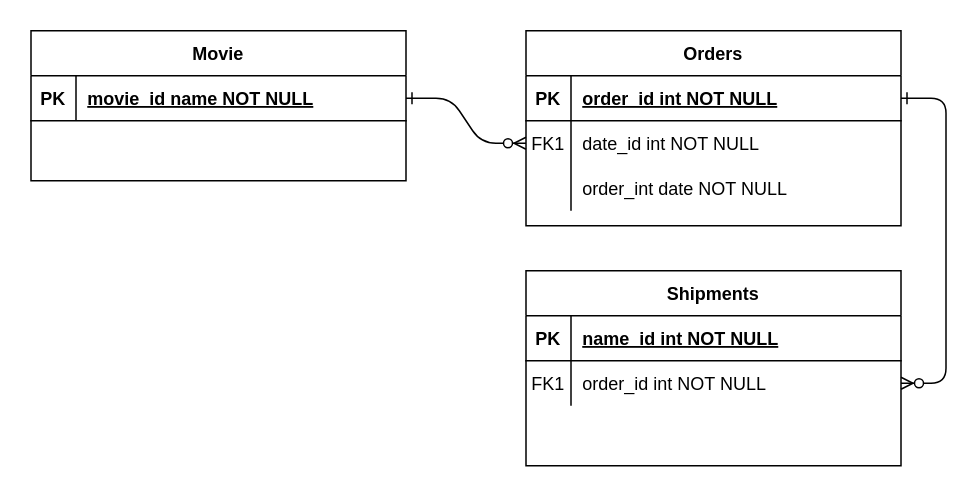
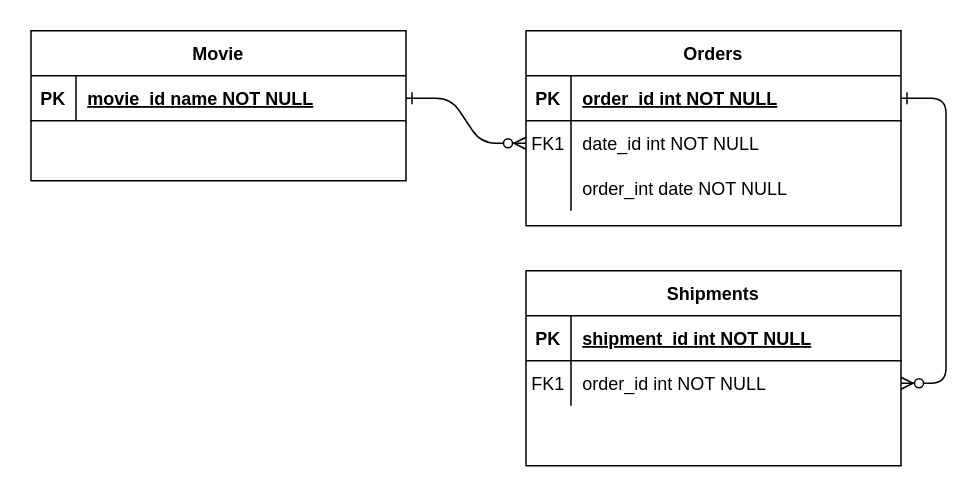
- <mxCell id="17" value="name_id int NOT NULL " style="shape=partialRectangle;overflow=hidden;connectable=0;fillColor=none;top=0;left=0;bottom=0;right=0;align=left;spacingLeft=6;fontStyle=5;" parent="15" vertex="1"><mxGeometry x="30" width="220" height="30" as="geometry" /></mxCell>
+ <mxCell id="17" value="shipment_id int NOT NULL " style="shape=partialRectangle;overflow=hidden;connectable=0;fillColor=none;top=0;left=0;bottom=0;right=0;align=left;spacingLeft=6;fontStyle=5;" parent="15" vertex="1"><mxGeometry x="30" width="220" height="30" as="geometry" /></mxCell>
